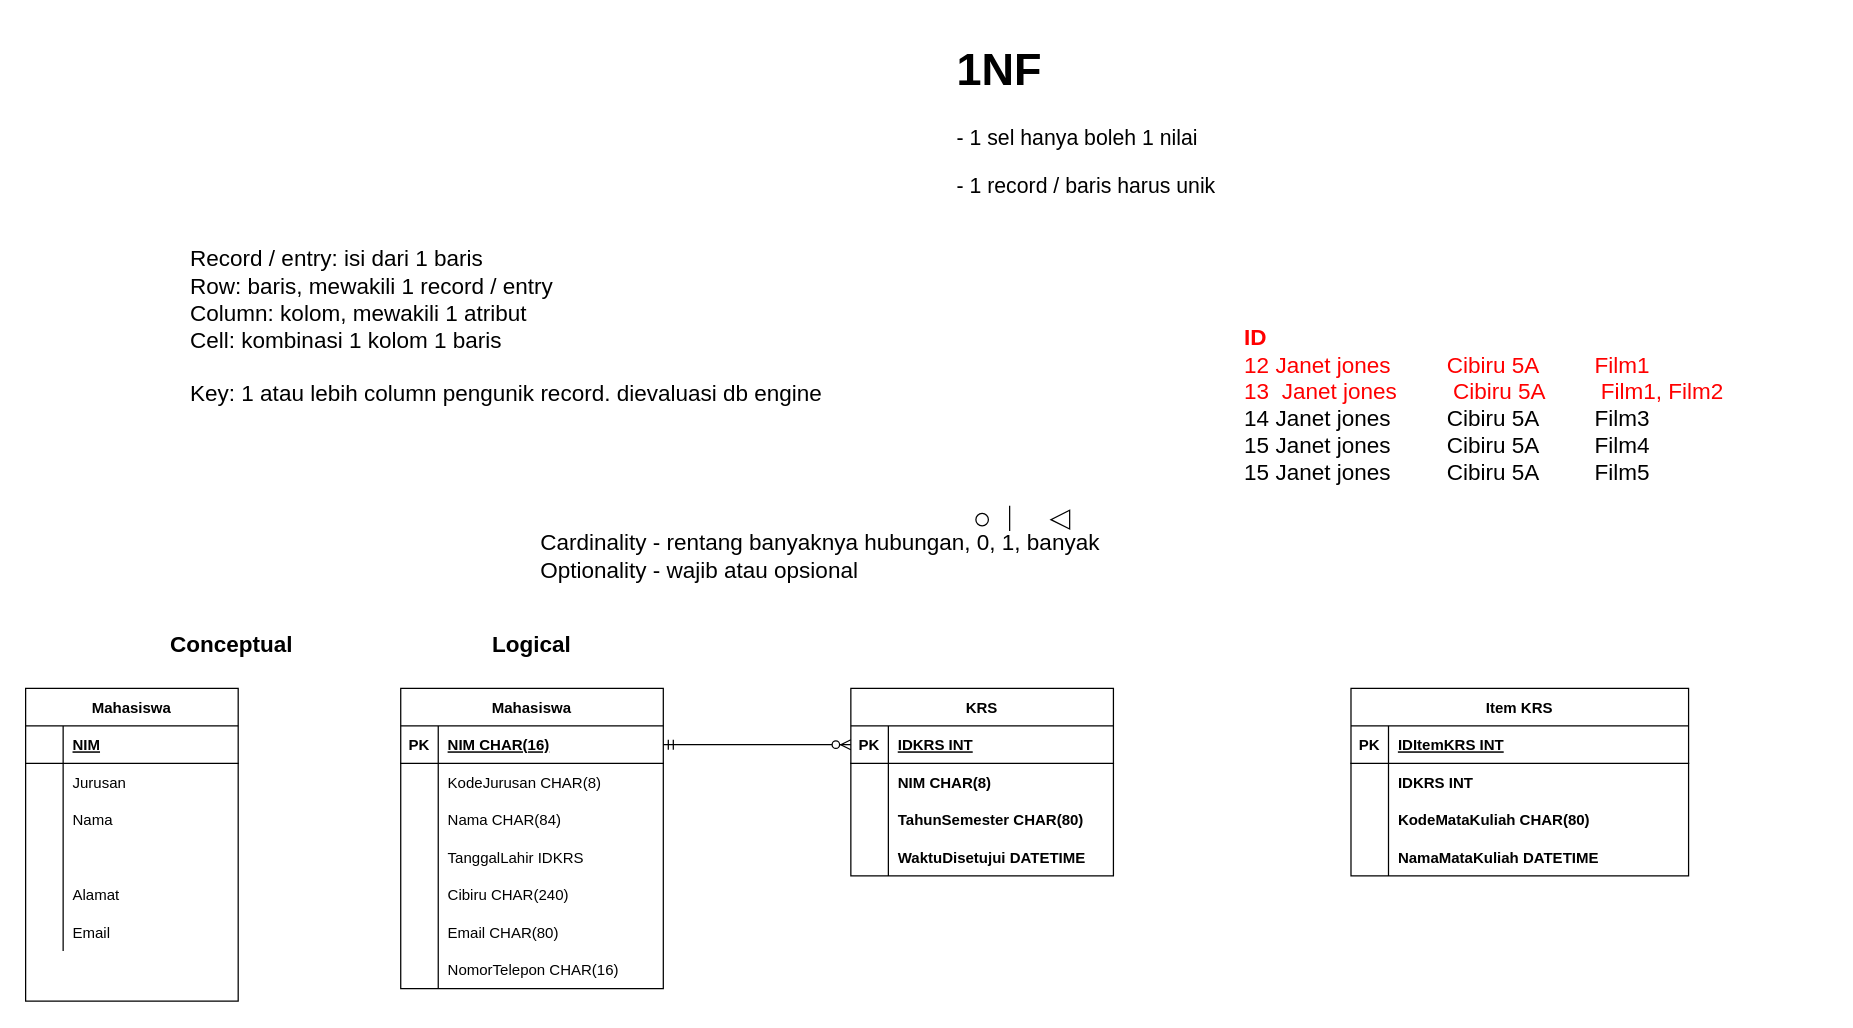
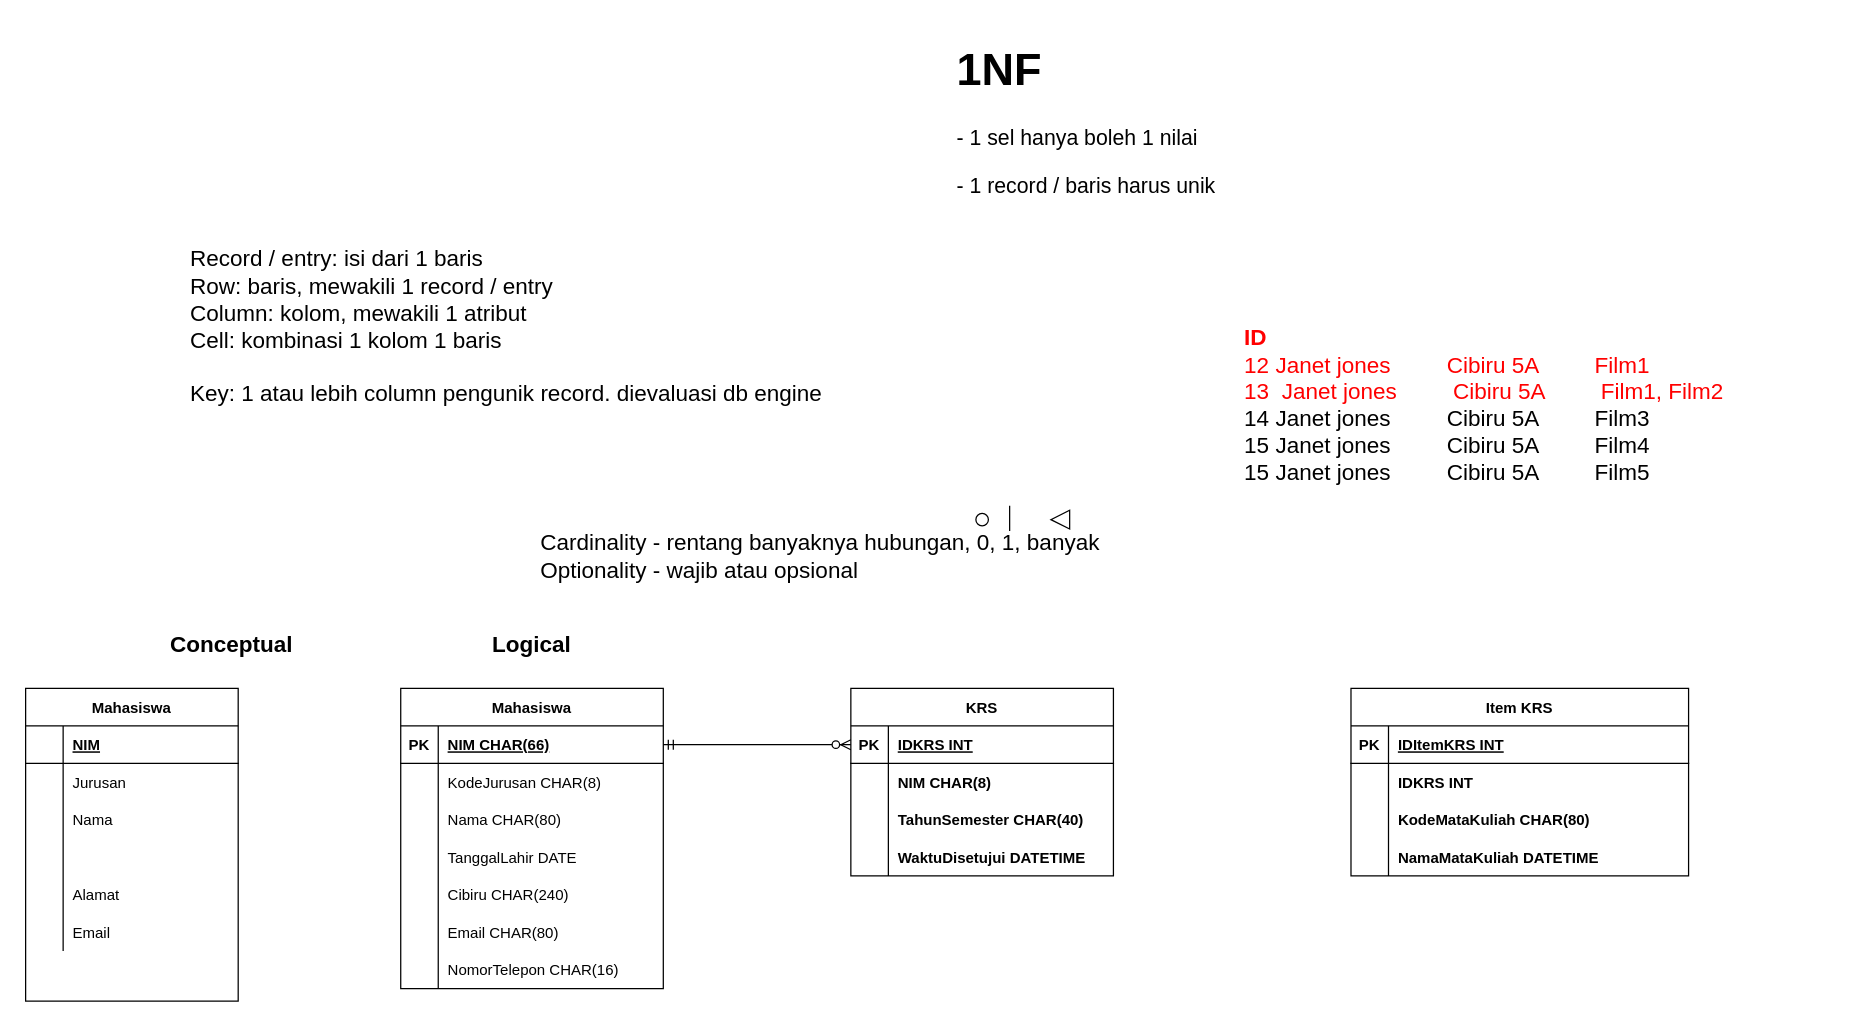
- <mxCell id="25" value="NIM CHAR(16) " style="shape=partialRectangle;overflow=hidden;connectable=0;fillColor=none;top=0;left=0;bottom=0;right=0;align=left;spacingLeft=6;fontStyle=5;" vertex="1" parent="23"><mxGeometry x="30" width="180" height="30" as="geometry"><mxRectangle width="180" height="30" as="alternateBounds" /></mxGeometry></mxCell>
+ <mxCell id="25" value="NIM CHAR(66) " style="shape=partialRectangle;overflow=hidden;connectable=0;fillColor=none;top=0;left=0;bottom=0;right=0;align=left;spacingLeft=6;fontStyle=5;" vertex="1" parent="23"><mxGeometry x="30" width="180" height="30" as="geometry"><mxRectangle width="180" height="30" as="alternateBounds" /></mxGeometry></mxCell>
- <mxCell id="31" value="Nama CHAR(84)" style="shape=partialRectangle;overflow=hidden;connectable=0;fillColor=none;top=0;left=0;bottom=0;right=0;align=left;spacingLeft=6;" vertex="1" parent="29"><mxGeometry x="30" width="180" height="30" as="geometry"><mxRectangle width="180" height="30" as="alternateBounds" /></mxGeometry></mxCell>
+ <mxCell id="31" value="Nama CHAR(80)" style="shape=partialRectangle;overflow=hidden;connectable=0;fillColor=none;top=0;left=0;bottom=0;right=0;align=left;spacingLeft=6;" vertex="1" parent="29"><mxGeometry x="30" width="180" height="30" as="geometry"><mxRectangle width="180" height="30" as="alternateBounds" /></mxGeometry></mxCell>
- <mxCell id="55" value="TahunSemester CHAR(80)" style="shape=partialRectangle;overflow=hidden;connectable=0;fillColor=none;top=0;left=0;bottom=0;right=0;align=left;spacingLeft=6;fontStyle=1" vertex="1" parent="53"><mxGeometry x="30" width="180" height="30" as="geometry"><mxRectangle width="180" height="30" as="alternateBounds" /></mxGeometry></mxCell>
+ <mxCell id="55" value="TahunSemester CHAR(40)" style="shape=partialRectangle;overflow=hidden;connectable=0;fillColor=none;top=0;left=0;bottom=0;right=0;align=left;spacingLeft=6;fontStyle=1" vertex="1" parent="53"><mxGeometry x="30" width="180" height="30" as="geometry"><mxRectangle width="180" height="30" as="alternateBounds" /></mxGeometry></mxCell>
- <mxCell id="34" value="TanggalLahir IDKRS" style="shape=partialRectangle;overflow=hidden;connectable=0;fillColor=none;top=0;left=0;bottom=0;right=0;align=left;spacingLeft=6;" vertex="1" parent="32"><mxGeometry x="30" width="180" height="30" as="geometry"><mxRectangle width="180" height="30" as="alternateBounds" /></mxGeometry></mxCell>
+ <mxCell id="34" value="TanggalLahir DATE" style="shape=partialRectangle;overflow=hidden;connectable=0;fillColor=none;top=0;left=0;bottom=0;right=0;align=left;spacingLeft=6;" vertex="1" parent="32"><mxGeometry x="30" width="180" height="30" as="geometry"><mxRectangle width="180" height="30" as="alternateBounds" /></mxGeometry></mxCell>
